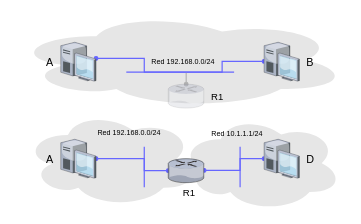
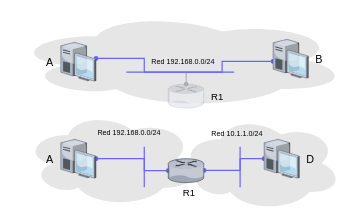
- <mxCell id="19" value="B" style="verticalLabelPosition=middle;aspect=fixed;verticalAlign=middle;strokeColor=none;align=left;outlineConnect=0;shape=mxgraph.citrix.desktop;labelBackgroundColor=none;fontColor=#000000;fontSize=18;labelPosition=right;spacingLeft=10;" parent="1" vertex="1"><mxGeometry x="440" y="70" width="59" height="65" as="geometry" /></mxCell>
+ <mxCell id="19" value="B" style="verticalLabelPosition=middle;aspect=fixed;verticalAlign=middle;strokeColor=none;align=left;outlineConnect=0;shape=mxgraph.citrix.desktop;labelBackgroundColor=none;fontColor=#000000;fontSize=18;labelPosition=right;spacingLeft=10;" parent="1" vertex="1"><mxGeometry x="455" y="65" width="59" height="65" as="geometry" /></mxCell>
- <mxCell id="16" value="Red 10.1.1.1/24" style="text;strokeColor=none;fillColor=none;align=center;verticalAlign=middle;whiteSpace=wrap;rounded=0;opacity=20;" parent="1" vertex="1"><mxGeometry x="330" y="212.5" width="130" height="20" as="geometry" /></mxCell>
+ <mxCell id="16" value="Red 10.1.1.0/24" style="text;strokeColor=none;fillColor=none;align=center;verticalAlign=middle;whiteSpace=wrap;rounded=0;opacity=20;" parent="1" vertex="1"><mxGeometry x="330" y="212.5" width="130" height="20" as="geometry" /></mxCell>
